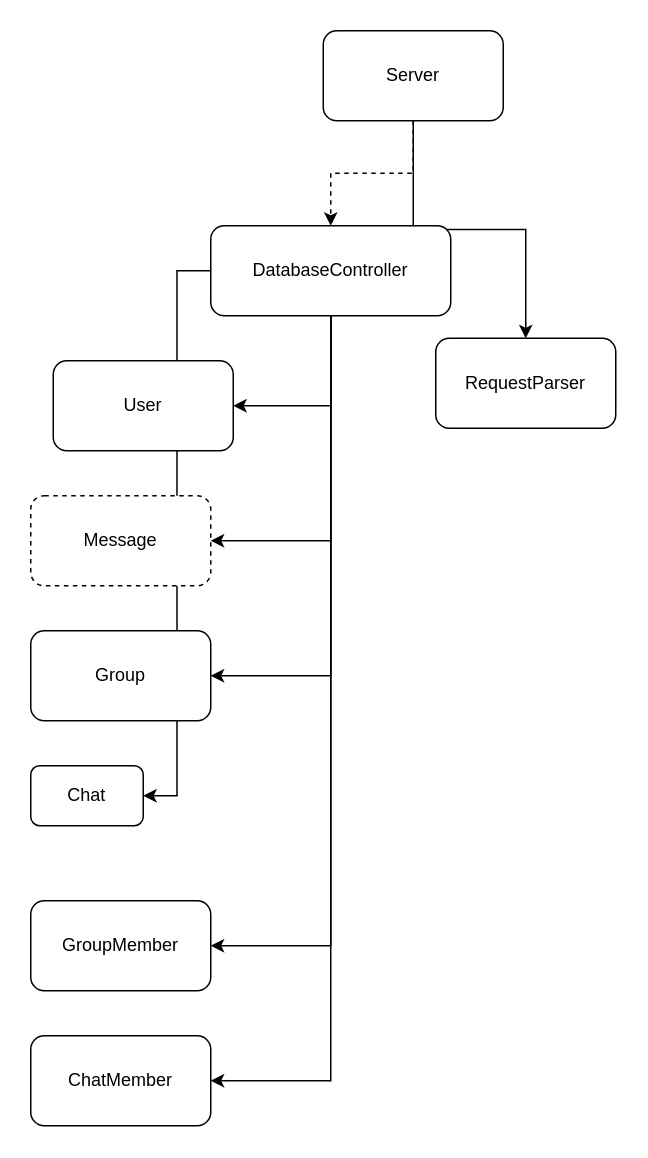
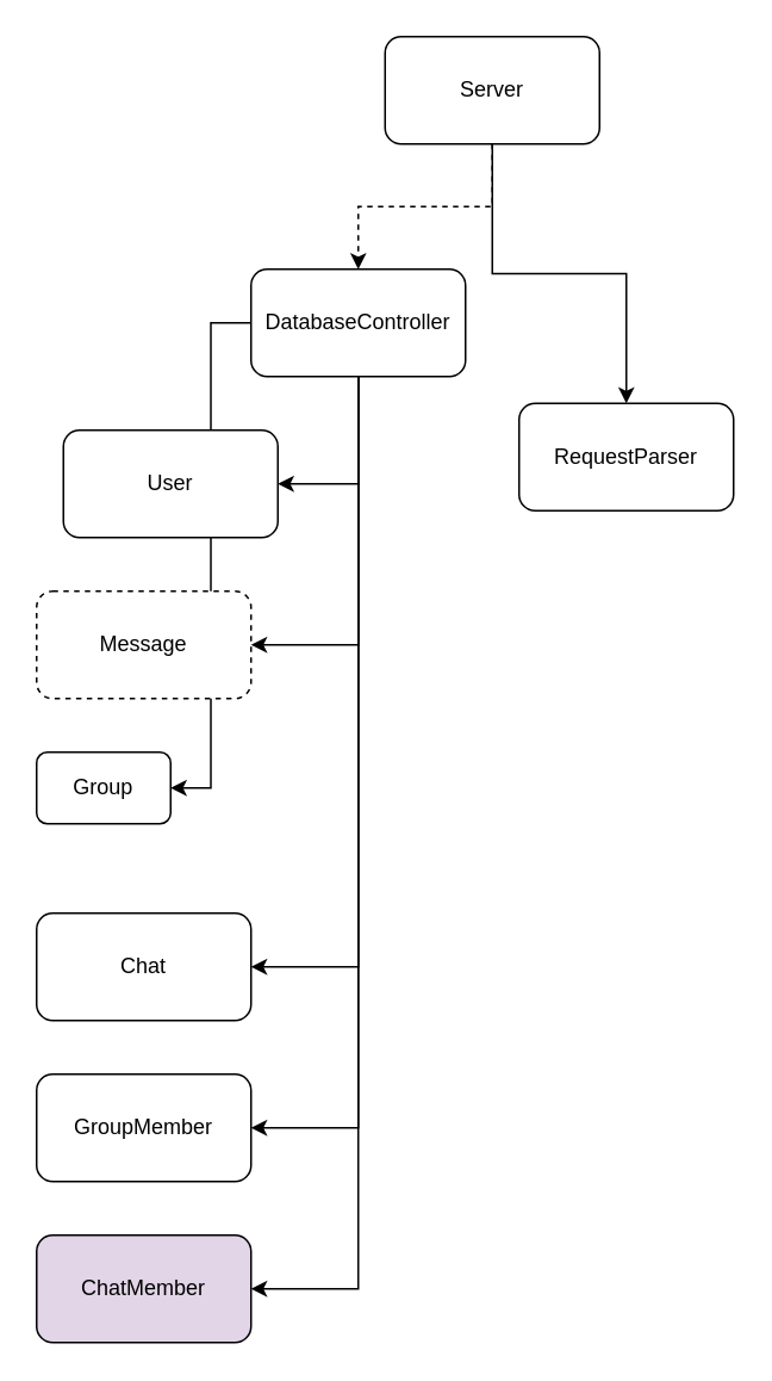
- <mxCell id="12" value="DatabaseController" style="rounded=1;whiteSpace=wrap;html=1;" parent="1" vertex="1"><mxGeometry x="140" y="150" width="160" height="60" as="geometry" /></mxCell>
+ <mxCell id="12" value="DatabaseController" style="rounded=1;whiteSpace=wrap;html=1;" parent="1" vertex="1"><mxGeometry x="140" y="150" width="120" height="60" as="geometry" /></mxCell>
- <mxCell id="15" value="Group" style="rounded=1;whiteSpace=wrap;html=1;" parent="1" vertex="1"><mxGeometry x="20" y="420" width="120" height="60" as="geometry" /></mxCell>
+ <mxCell id="15" value="Group" style="rounded=1;whiteSpace=wrap;html=1;" parent="1" vertex="1"><mxGeometry x="20" y="420" width="75" height="40" as="geometry" /></mxCell>
- <mxCell id="16" value="Chat" style="rounded=1;whiteSpace=wrap;html=1;" parent="1" vertex="1"><mxGeometry x="20" y="510" width="75" height="40" as="geometry" /></mxCell>
+ <mxCell id="16" value="Chat" style="rounded=1;whiteSpace=wrap;html=1;" parent="1" vertex="1"><mxGeometry x="20" y="510" width="120" height="60" as="geometry" /></mxCell>
- <mxCell id="18" value="ChatMember" style="rounded=1;whiteSpace=wrap;html=1;" parent="1" vertex="1"><mxGeometry x="20" y="690" width="120" height="60" as="geometry" /></mxCell>
+ <mxCell id="18" value="ChatMember" style="rounded=1;whiteSpace=wrap;html=1;fillColor=#e1d5e7;" parent="1" vertex="1"><mxGeometry x="20" y="690" width="120" height="60" as="geometry" /></mxCell>
